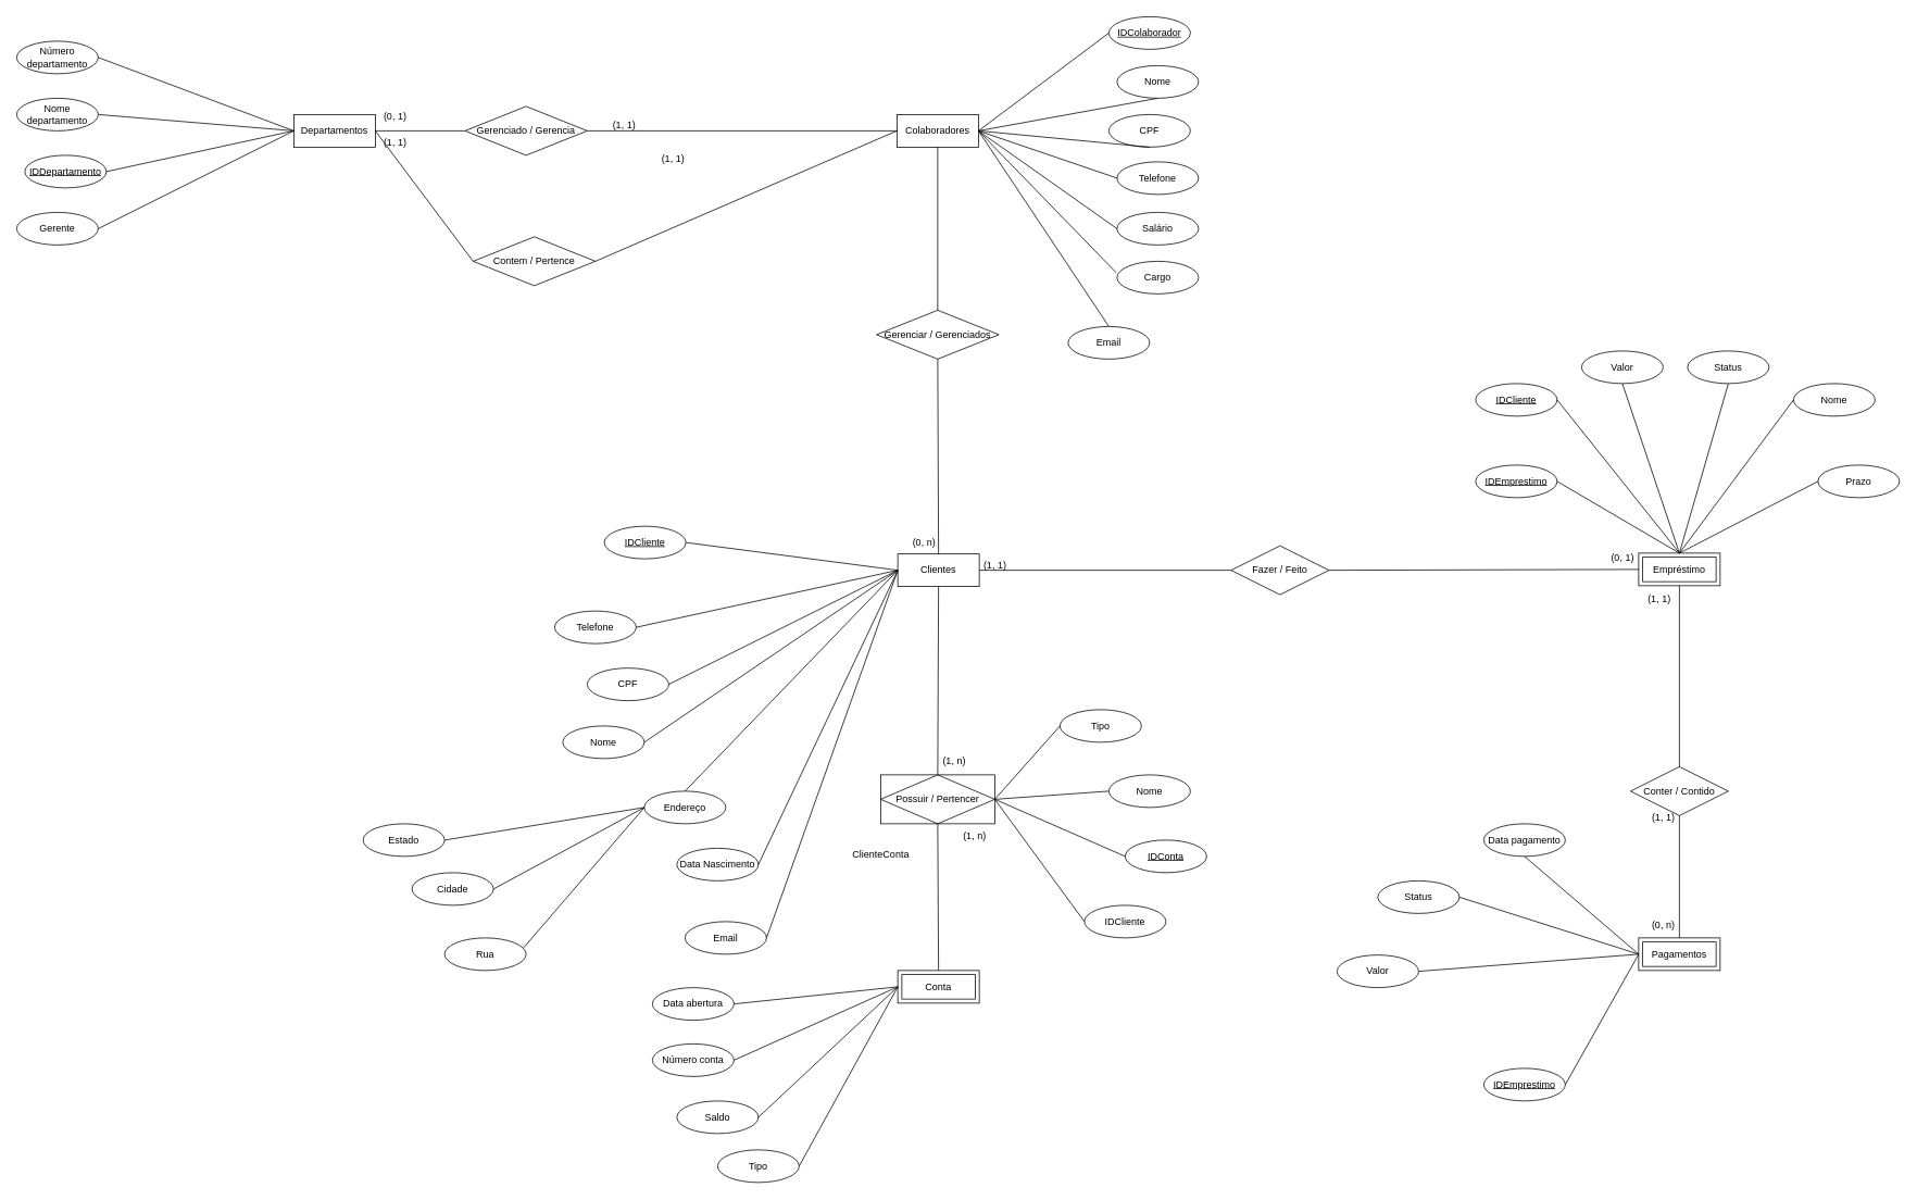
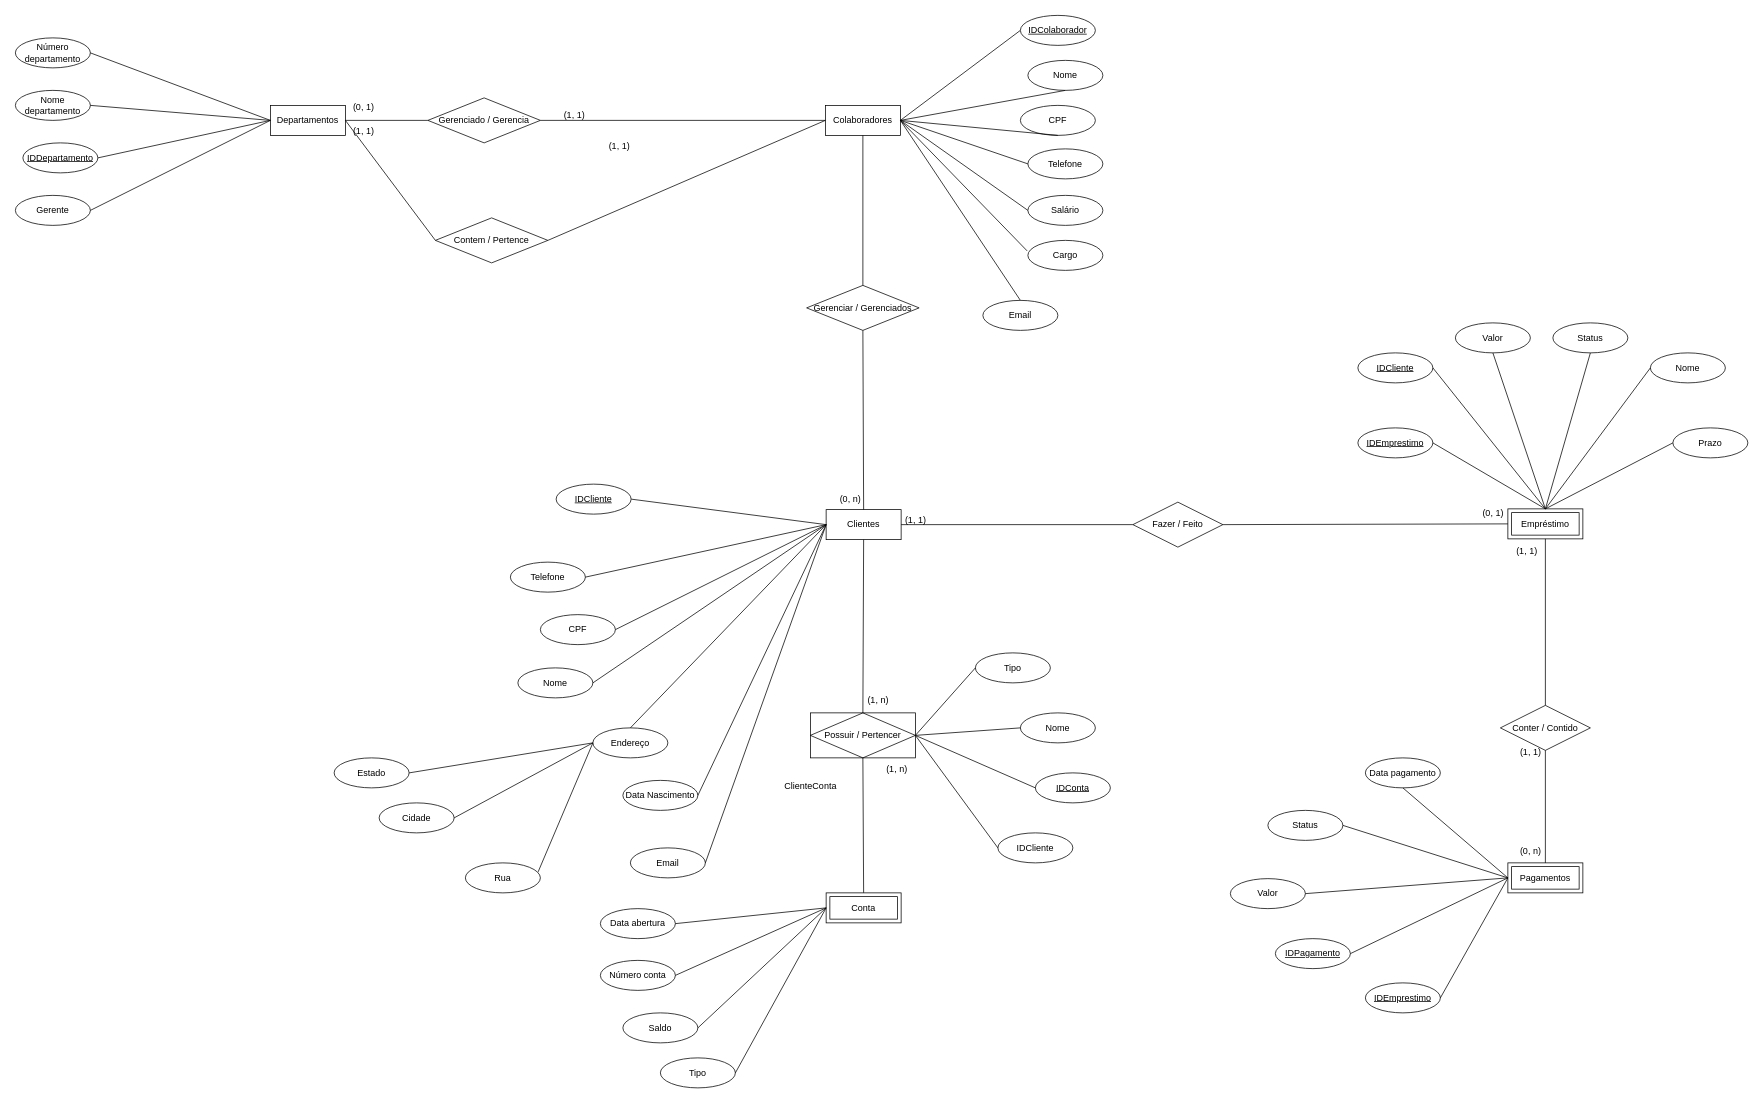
- <mxCell id="48" value="Rua" style="ellipse;whiteSpace=wrap;html=1;align=center;" vertex="1" parent="1"><mxGeometry x="545" y="1150" width="100" height="40" as="geometry" /></mxCell>
+ <mxCell id="48" value="Rua" style="ellipse;whiteSpace=wrap;html=1;align=center;" vertex="1" parent="1"><mxGeometry x="620" y="1150" width="100" height="40" as="geometry" /></mxCell>
+ <mxCell id="110" value="" style="endArrow=none;html=1;rounded=0;entryX=0;entryY=0.5;entryDx=0;entryDy=0;exitX=1;exitY=0.5;exitDx=0;exitDy=0;" edge="1" parent="1" source="103" target="106"><mxGeometry relative="1" as="geometry"><mxPoint x="1860" y="1110" as="sourcePoint" /><mxPoint x="2020" y="1110" as="targetPoint" /></mxGeometry></mxCell>
+ <mxCell id="103" value="IDPagamento" style="ellipse;whiteSpace=wrap;html=1;align=center;fontStyle=4;" vertex="1" parent="1"><mxGeometry x="1700" y="1251" width="100" height="40" as="geometry" /></mxCell>
